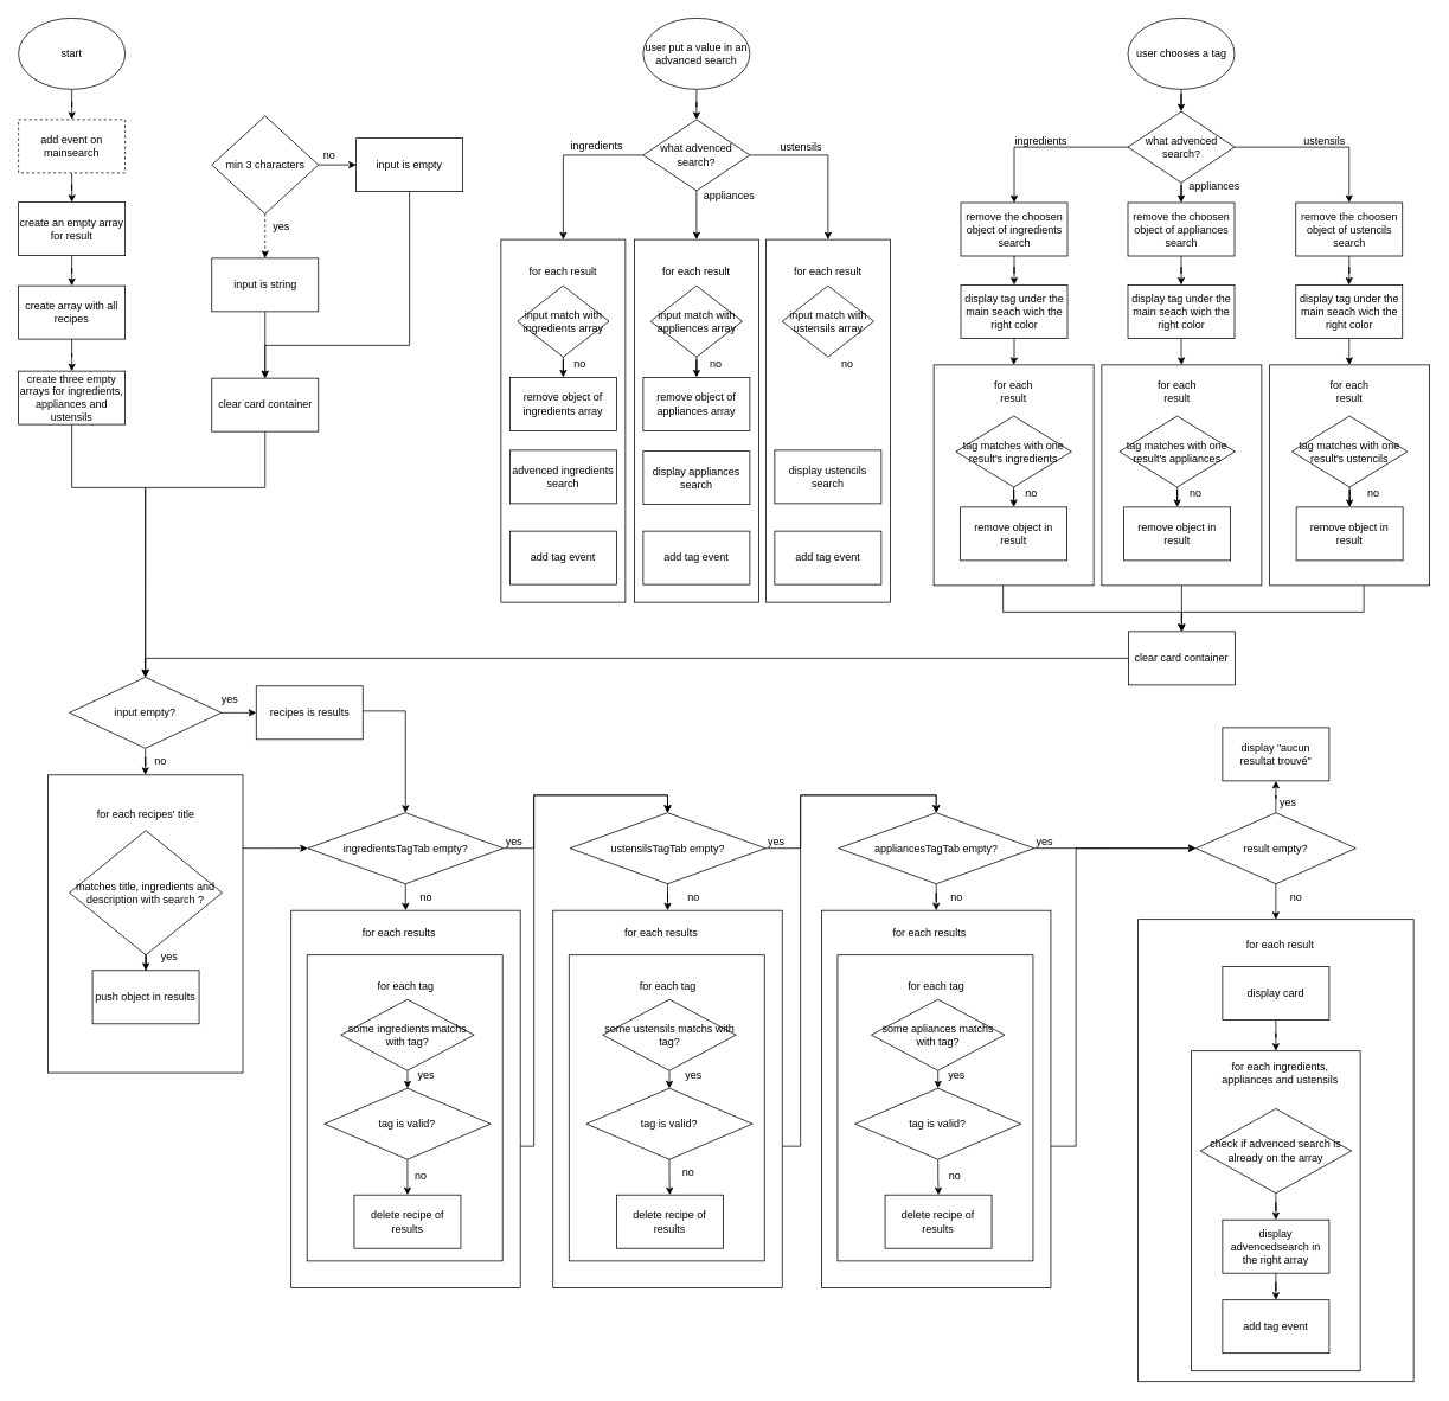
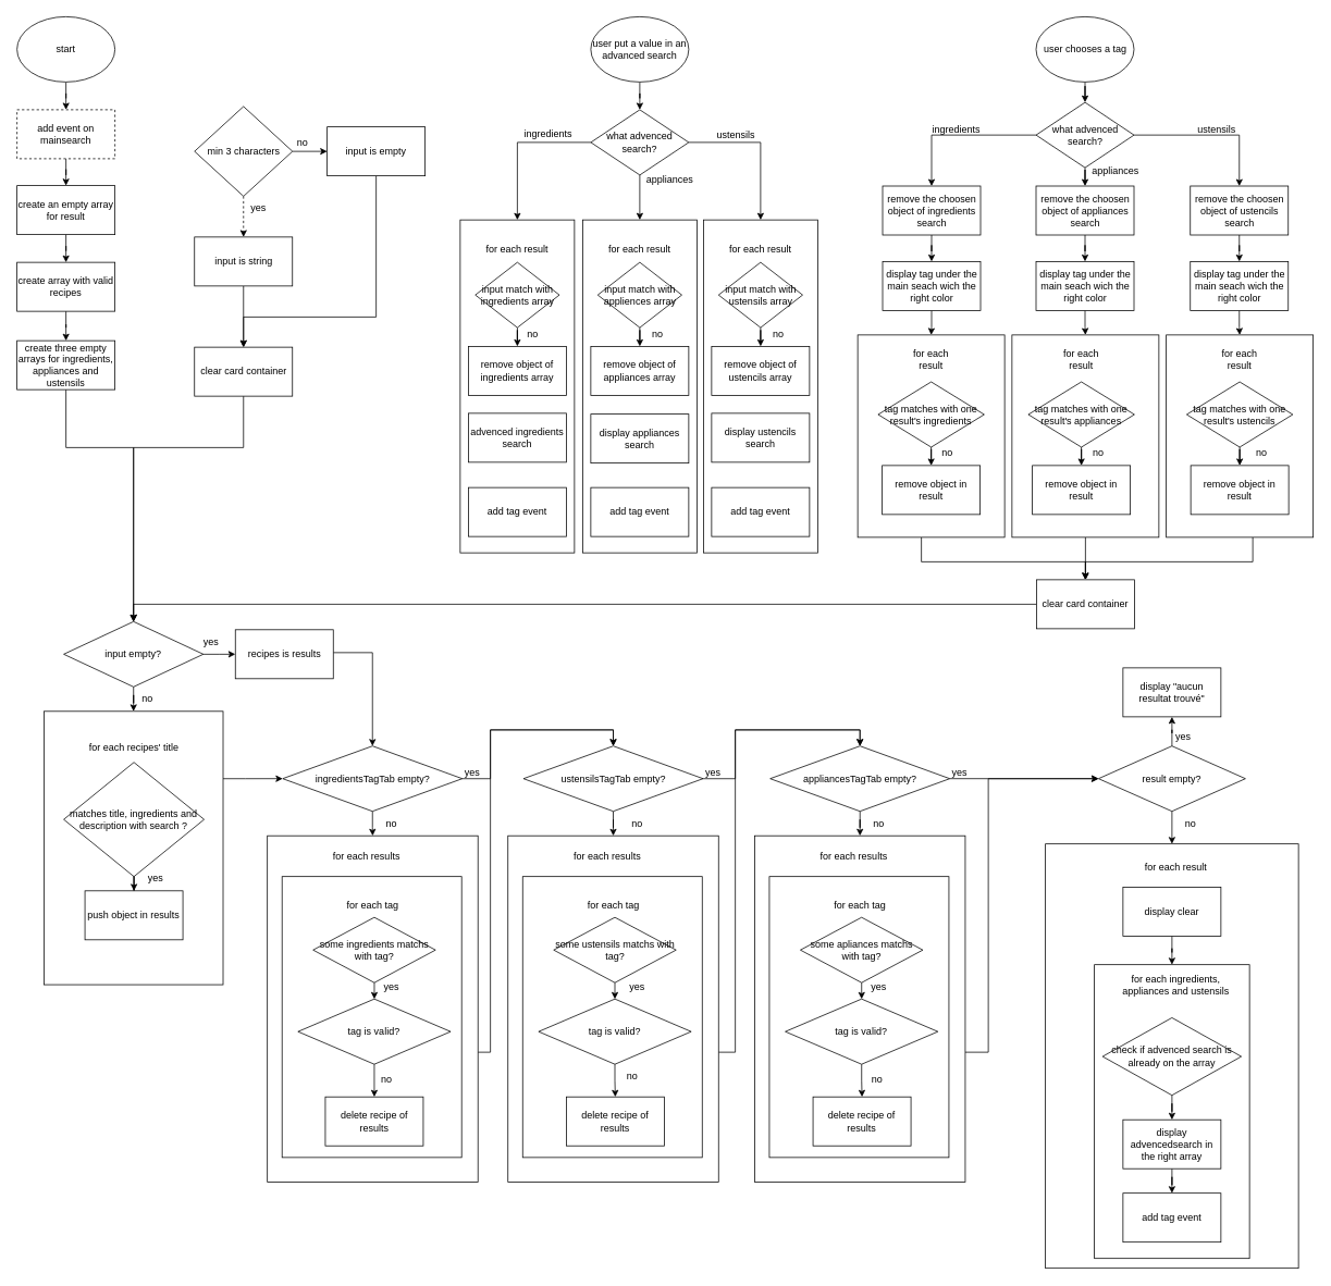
- <mxCell id="10" value="&lt;div&gt;create array with all recipes&lt;/div&gt;" style="rounded=0;whiteSpace=wrap;html=1;" parent="1" vertex="1"><mxGeometry x="20" y="321" width="120" height="60" as="geometry" /></mxCell>
+ <mxCell id="10" value="&lt;div&gt;create array with valid recipes&lt;/div&gt;" style="rounded=0;whiteSpace=wrap;html=1;" parent="1" vertex="1"><mxGeometry x="20" y="321" width="120" height="60" as="geometry" /></mxCell>
+ <mxCell id="90" style="edgeStyle=orthogonalEdgeStyle;rounded=0;orthogonalLoop=1;jettySize=auto;html=1;" parent="1" source="91" target="84" edge="1"><mxGeometry relative="1" as="geometry" /></mxCell>
+ <mxCell id="84" value="remove object of ustencils array" style="rounded=0;whiteSpace=wrap;html=1;" parent="1" vertex="1"><mxGeometry x="871" y="424" width="120" height="60" as="geometry" /></mxCell>
- <mxCell id="42" value="display card" style="rounded=0;whiteSpace=wrap;html=1;" parent="1" vertex="1"><mxGeometry x="1375" y="1086.75" width="120" height="60" as="geometry" /></mxCell>
+ <mxCell id="42" value="display clear" style="rounded=0;whiteSpace=wrap;html=1;" parent="1" vertex="1"><mxGeometry x="1375" y="1086.75" width="120" height="60" as="geometry" /></mxCell>
